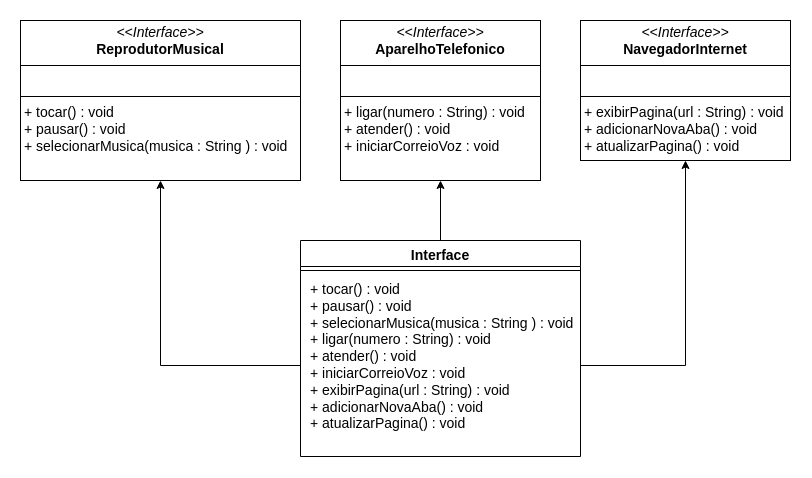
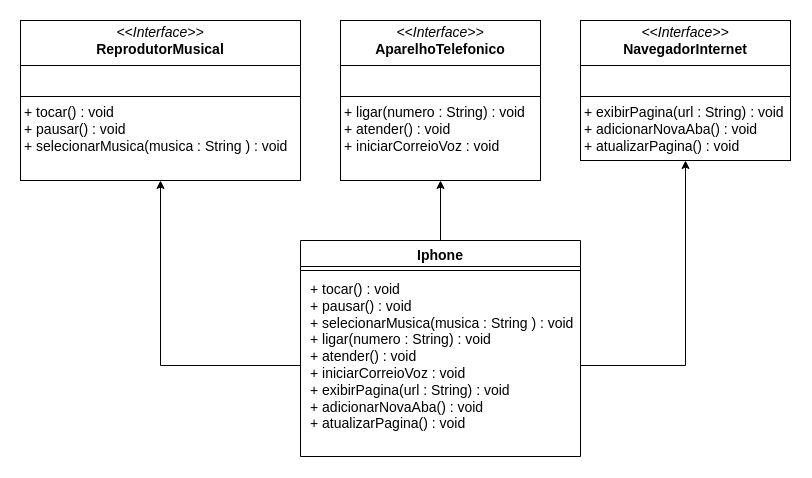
- <mxCell id="6" value="&lt;font style=&quot;font-size: 14px;&quot;&gt;Interface&lt;/font&gt;" style="swimlane;fontStyle=1;align=center;verticalAlign=top;childLayout=stackLayout;horizontal=1;startSize=26;horizontalStack=0;resizeParent=1;resizeParentMax=0;resizeLast=0;collapsible=1;marginBottom=0;whiteSpace=wrap;html=1;" vertex="1" parent="1"><mxGeometry x="300" y="240" width="280" height="216" as="geometry" /></mxCell>
+ <mxCell id="6" value="&lt;font style=&quot;font-size: 14px;&quot;&gt;Iphone&lt;/font&gt;" style="swimlane;fontStyle=1;align=center;verticalAlign=top;childLayout=stackLayout;horizontal=1;startSize=26;horizontalStack=0;resizeParent=1;resizeParentMax=0;resizeLast=0;collapsible=1;marginBottom=0;whiteSpace=wrap;html=1;" vertex="1" parent="1"><mxGeometry x="300" y="240" width="280" height="216" as="geometry" /></mxCell>
